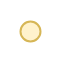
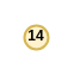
+ <mxCell id="4" value="14" style="text;html=1;strokeColor=none;fillColor=none;align=center;verticalAlign=middle;whiteSpace=wrap;rounded=0;fontStyle=1" parent="2" vertex="1"><mxGeometry width="20" height="20" as="geometry" /></mxCell>
